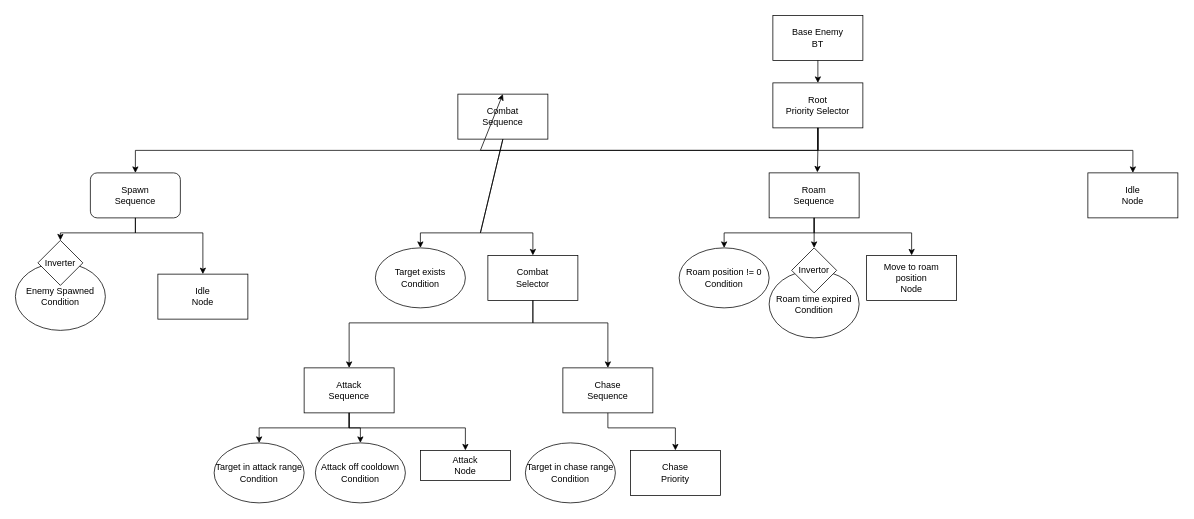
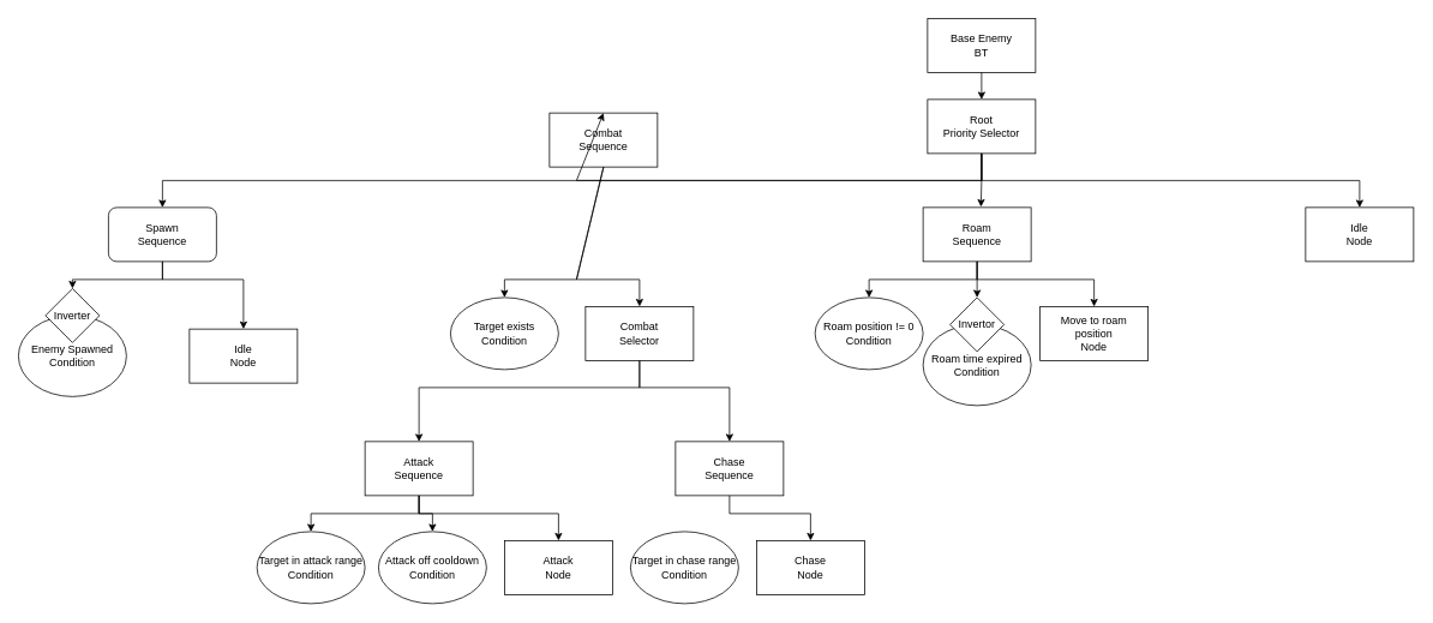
- <mxCell id="21" value="Attack&lt;div&gt;Node&lt;/div&gt;" style="rounded=0;whiteSpace=wrap;html=1;" parent="1" vertex="1"><mxGeometry x="560" y="600" width="120" height="40" as="geometry" /></mxCell>
+ <mxCell id="21" value="Attack&lt;div&gt;Node&lt;/div&gt;" style="rounded=0;whiteSpace=wrap;html=1;" parent="1" vertex="1"><mxGeometry x="560" y="600" width="120" height="60" as="geometry" /></mxCell>
- <mxCell id="25" value="Chase&lt;div&gt;Priority&lt;/div&gt;" style="rounded=0;whiteSpace=wrap;html=1;" parent="1" vertex="1"><mxGeometry x="840" y="600" width="120" height="60" as="geometry" /></mxCell>
+ <mxCell id="25" value="Chase&lt;div&gt;Node&lt;/div&gt;" style="rounded=0;whiteSpace=wrap;html=1;" parent="1" vertex="1"><mxGeometry x="840" y="600" width="120" height="60" as="geometry" /></mxCell>
